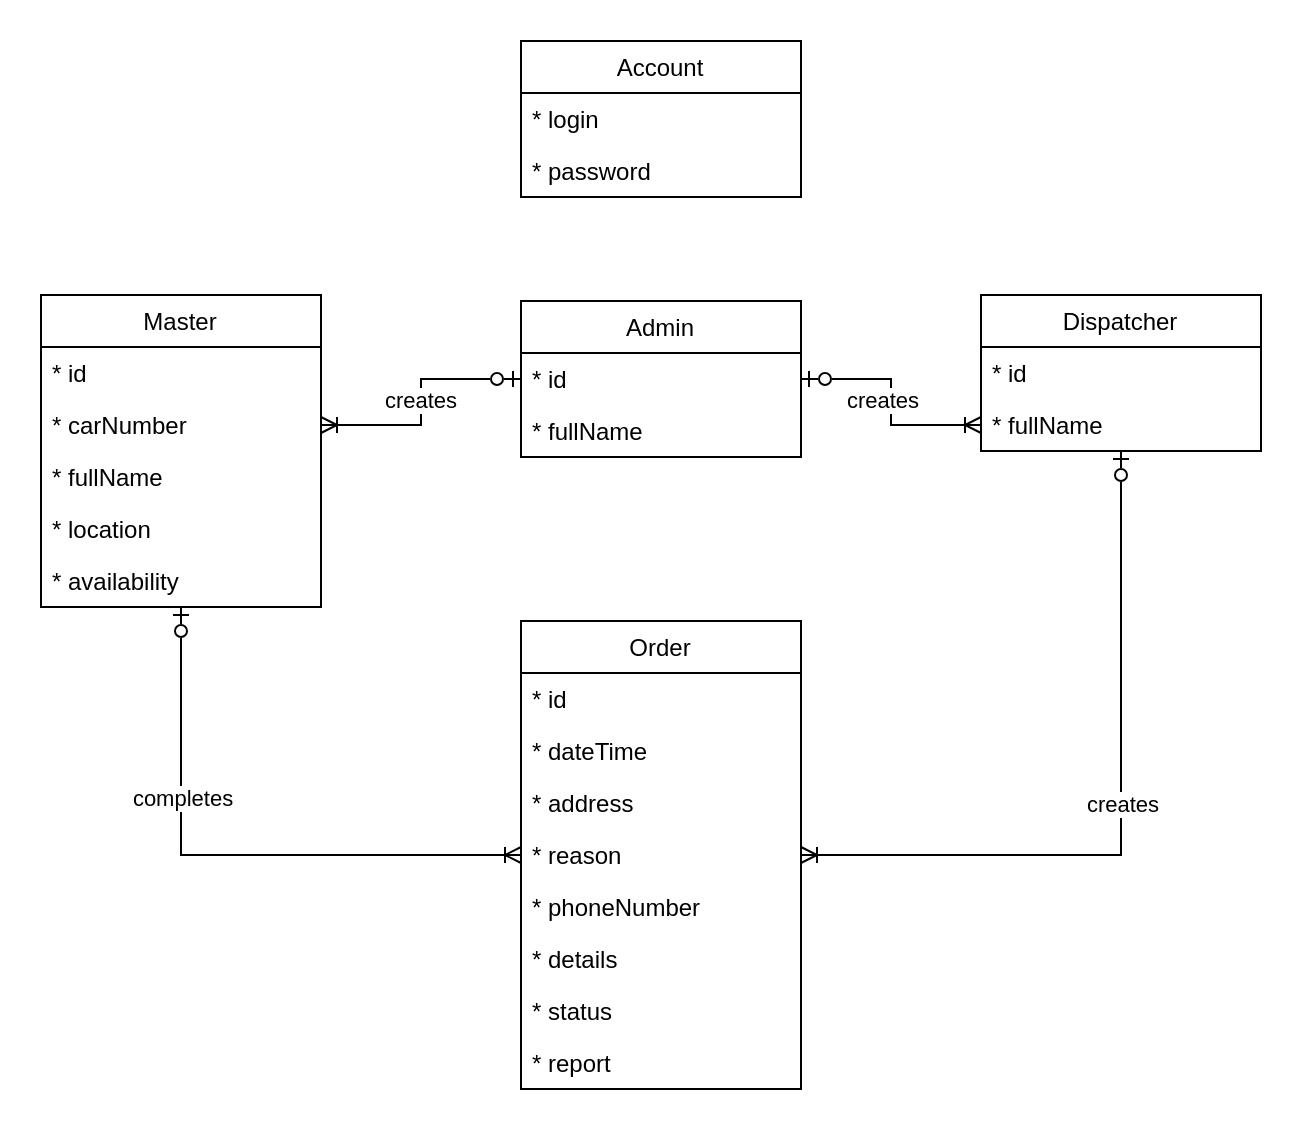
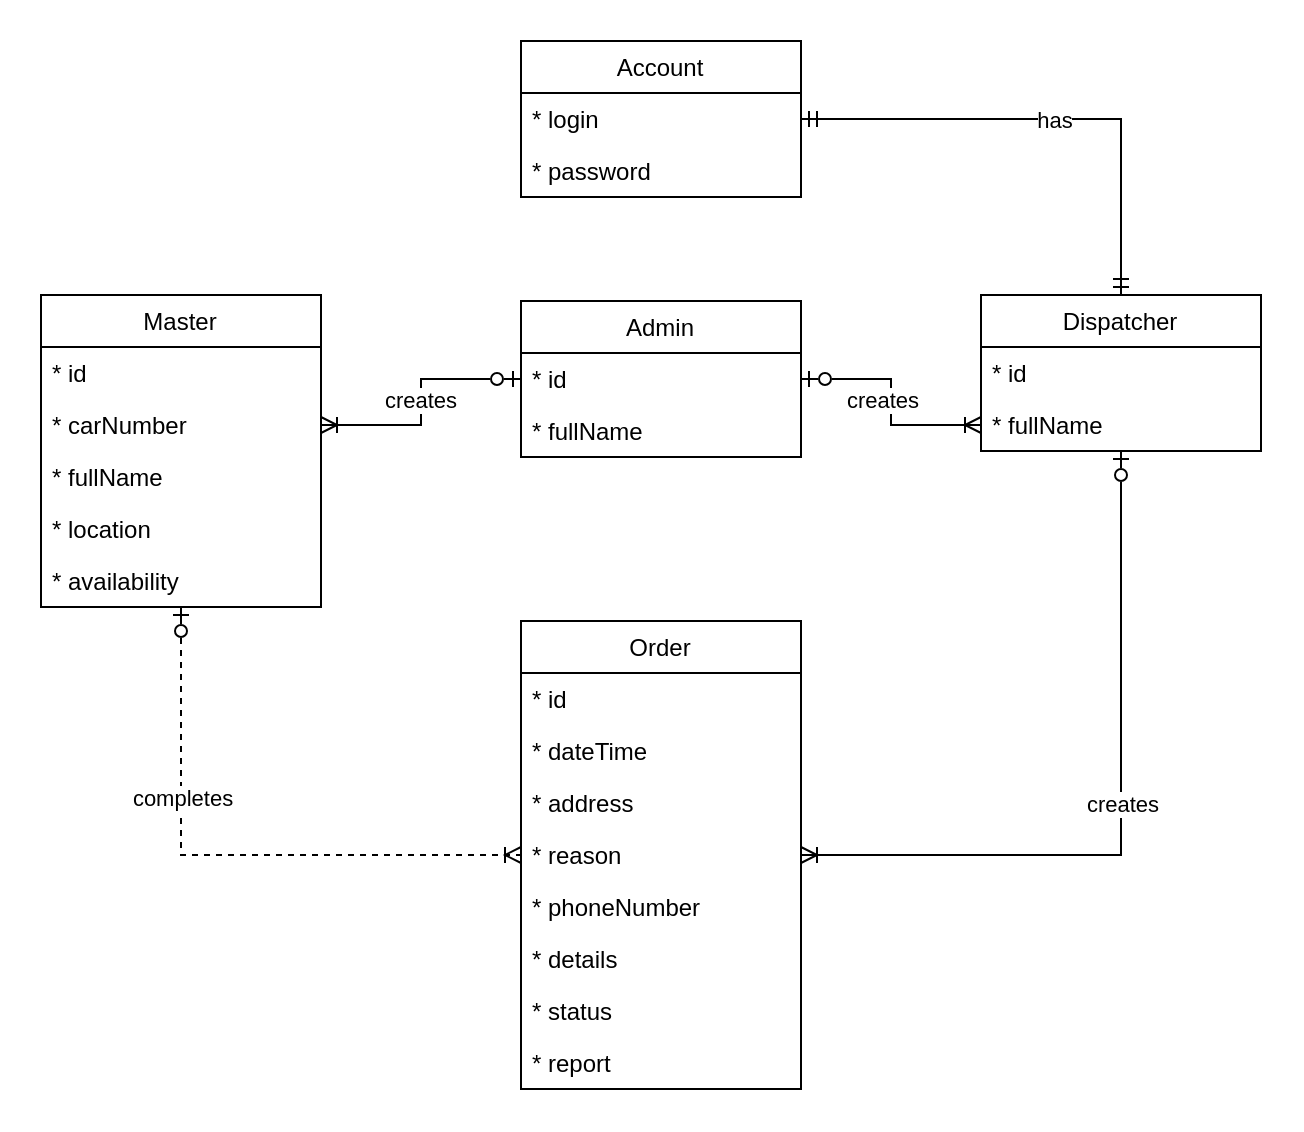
+ <mxCell id="8" style="edgeStyle=orthogonalEdgeStyle;rounded=0;orthogonalLoop=1;jettySize=auto;html=1;entryX=1;entryY=0.5;entryDx=0;entryDy=0;endArrow=ERmandOne;endFill=0;startArrow=ERmandOne;startFill=0;" edge="1" parent="1" source="12" target="3"><mxGeometry relative="1" as="geometry" /></mxCell>
+ <mxCell id="9" value="has" style="edgeLabel;html=1;align=center;verticalAlign=middle;resizable=0;points=[];" vertex="1" connectable="0" parent="8"><mxGeometry x="-0.016" relative="1" as="geometry"><mxPoint as="offset" /></mxGeometry></mxCell>
- <mxCell id="15" style="edgeStyle=orthogonalEdgeStyle;rounded=0;orthogonalLoop=1;jettySize=auto;html=1;entryX=0;entryY=0.5;entryDx=0;entryDy=0;startArrow=ERzeroToOne;startFill=0;endArrow=ERoneToMany;endFill=0;" edge="1" parent="1" source="17" target="27"><mxGeometry relative="1" as="geometry" /></mxCell>
+ <mxCell id="15" style="edgeStyle=orthogonalEdgeStyle;rounded=0;orthogonalLoop=1;jettySize=auto;html=1;entryX=0;entryY=0.5;entryDx=0;entryDy=0;startArrow=ERzeroToOne;startFill=0;endArrow=ERoneToMany;endFill=0;dashed=1;" edge="1" parent="1" source="17" target="27"><mxGeometry relative="1" as="geometry" /></mxCell>
